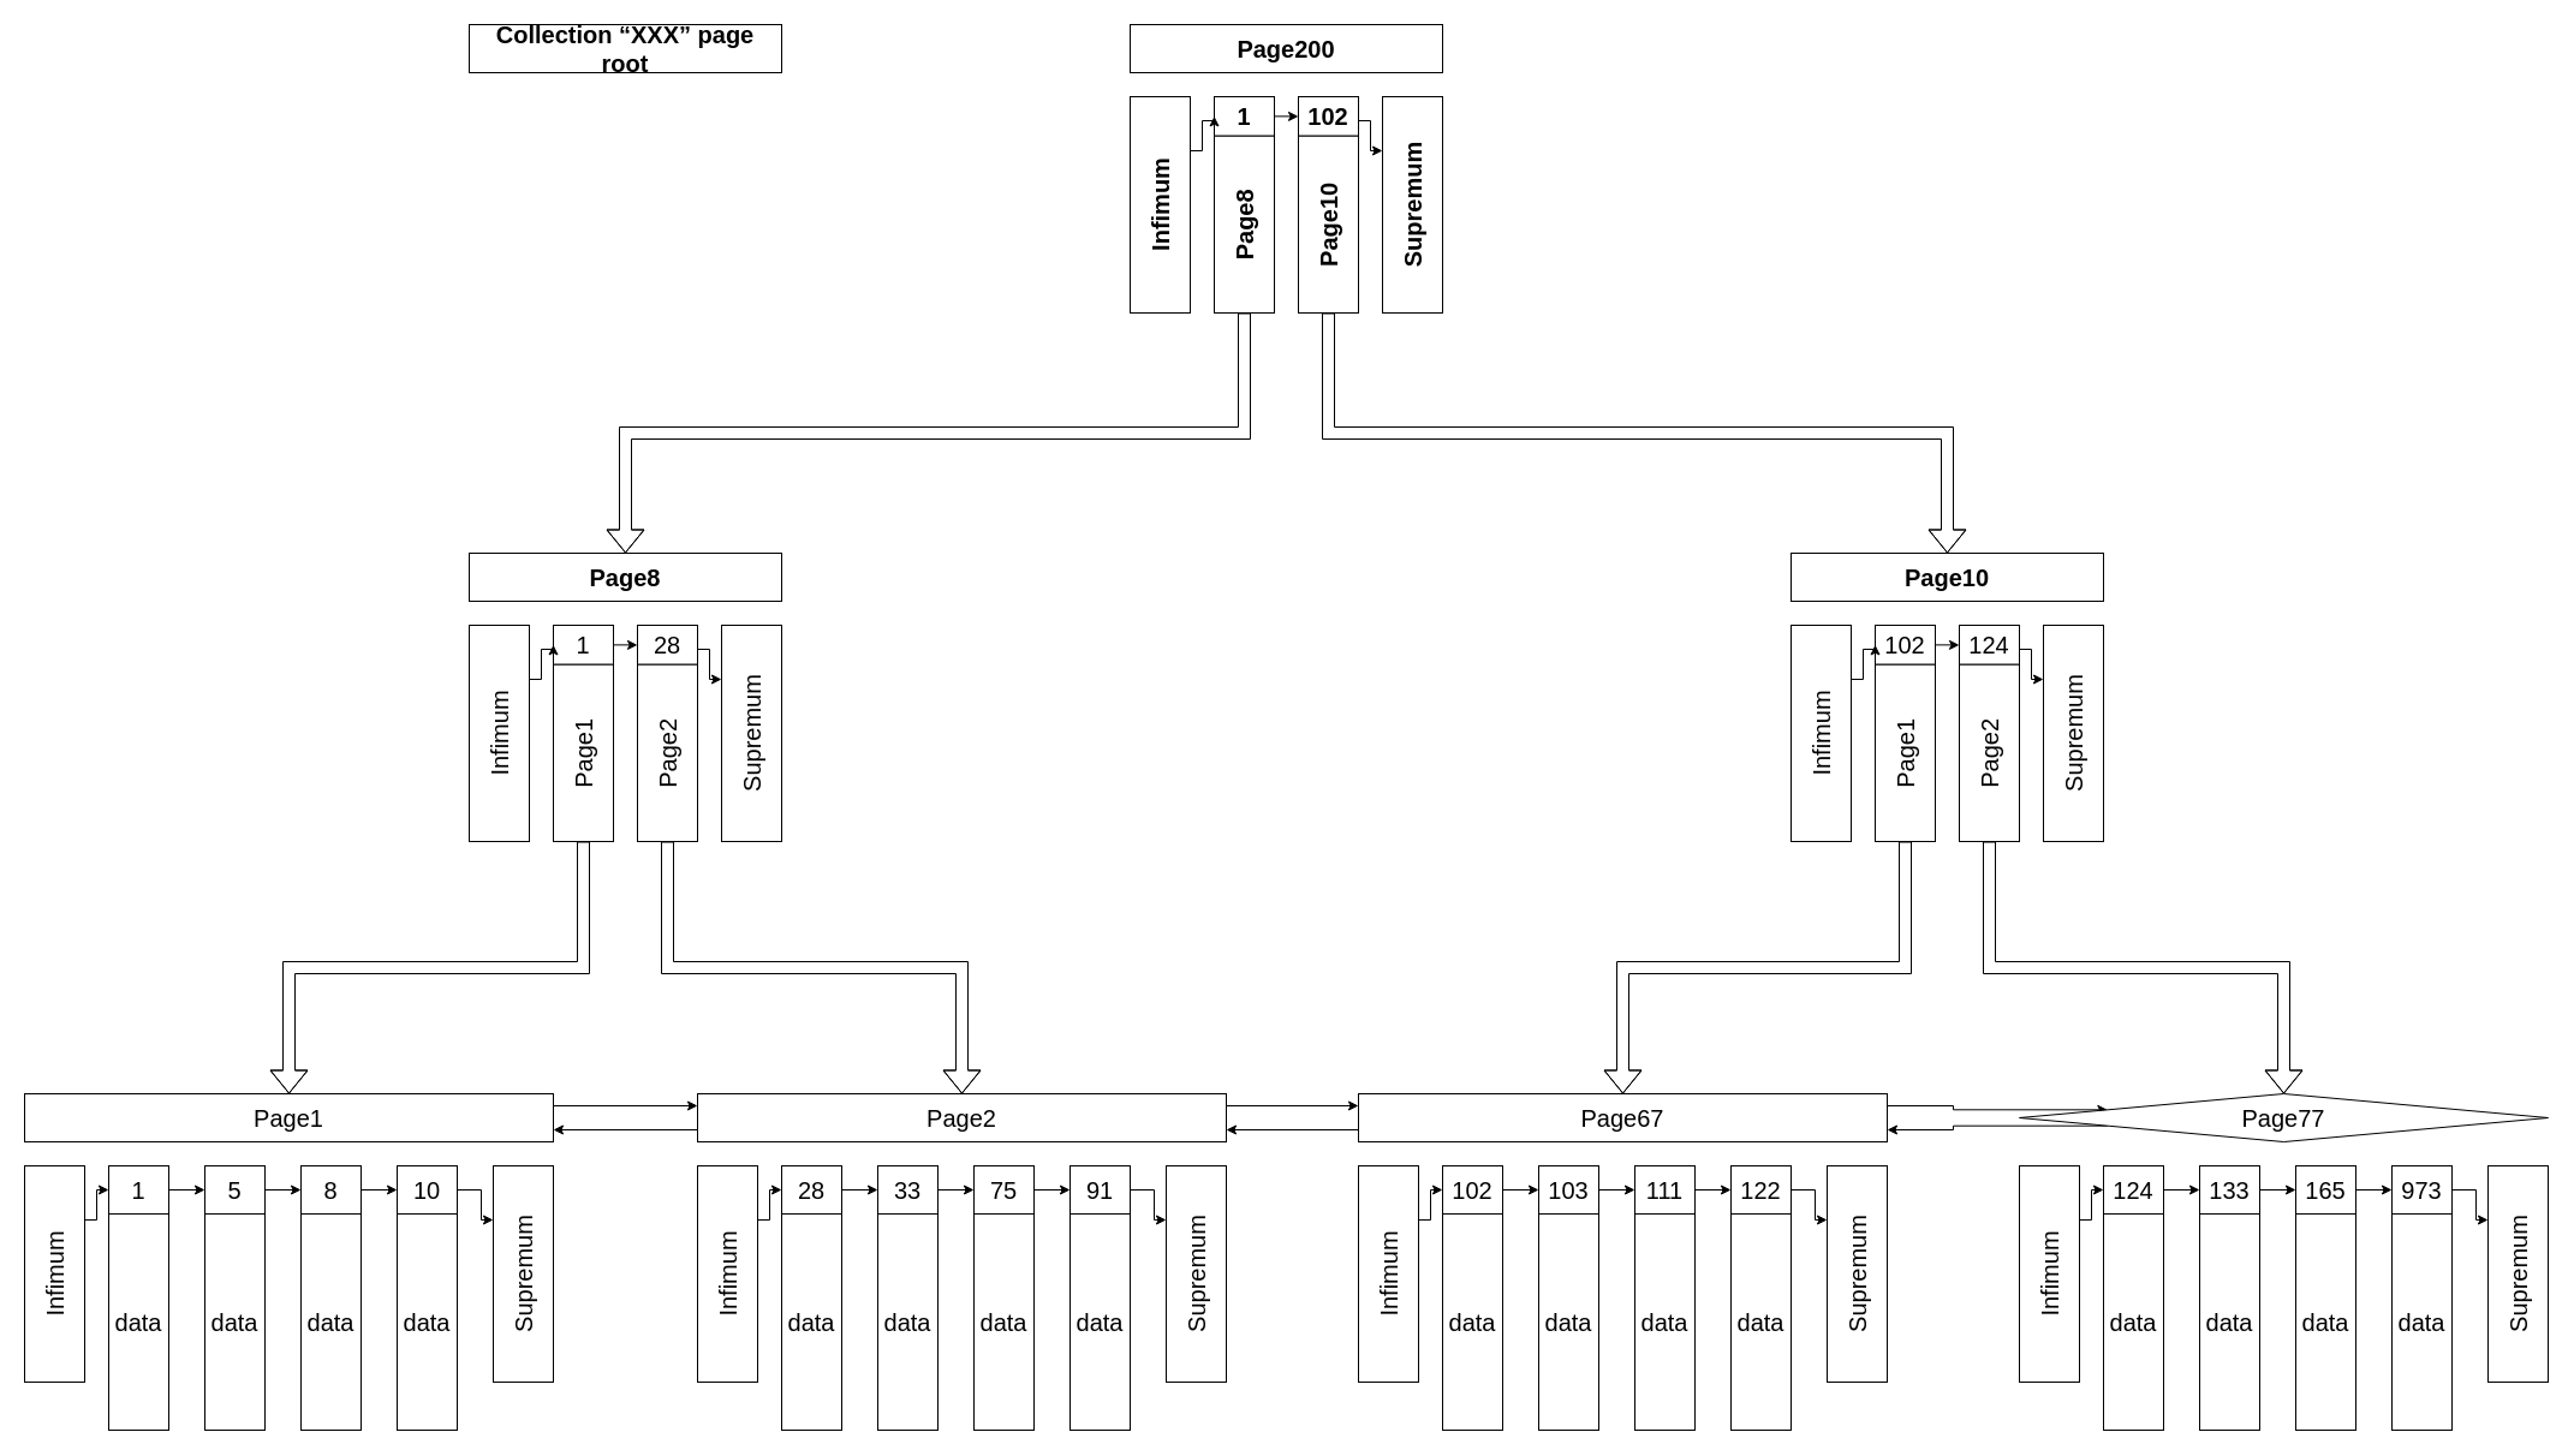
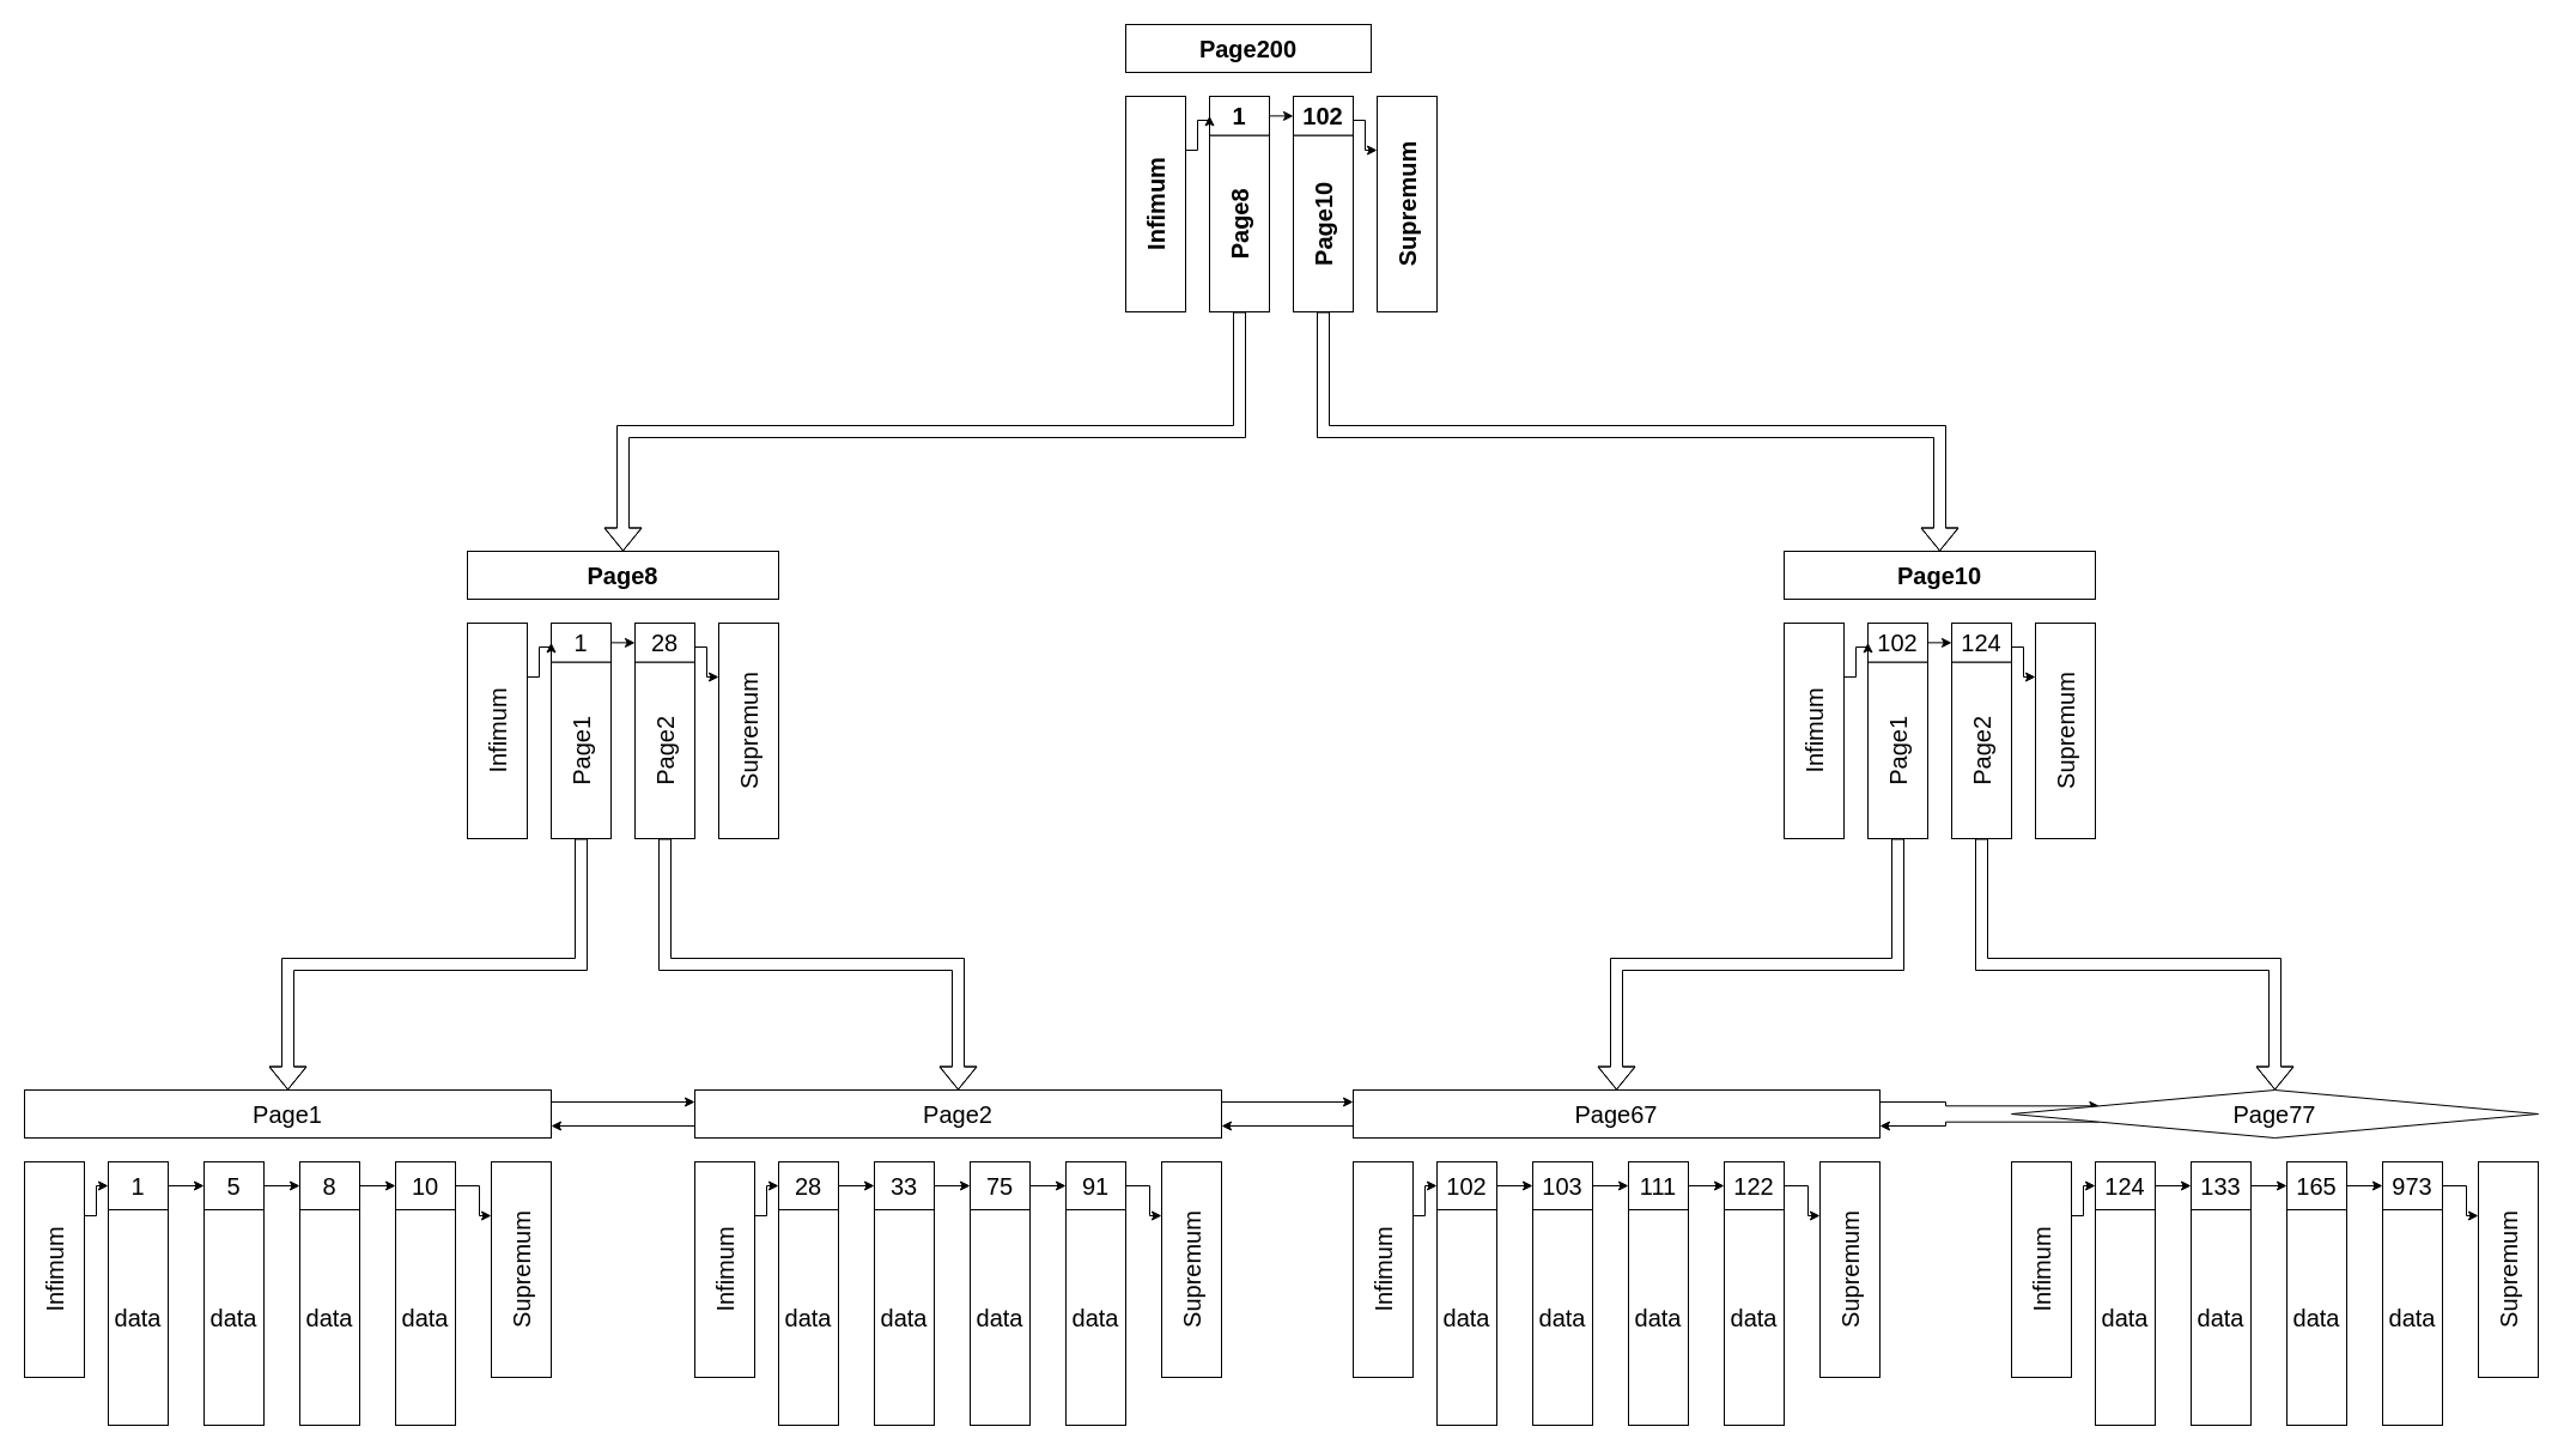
- <mxCell id="130" value="&lt;b&gt;Collection “XXX” page root&lt;/b&gt;" style="rounded=0;whiteSpace=wrap;html=1;fontSize=20;" vertex="1" parent="1"><mxGeometry x="390" y="20" width="260" height="40" as="geometry" /></mxCell>
- <mxCell id="116" value="&lt;b&gt;Page200&lt;/b&gt;" style="rounded=0;whiteSpace=wrap;html=1;fontSize=20;" vertex="1" parent="1"><mxGeometry x="940" y="20" width="260" height="40" as="geometry" /></mxCell>
+ <mxCell id="116" value="&lt;b&gt;Page200&lt;/b&gt;" style="rounded=0;whiteSpace=wrap;html=1;fontSize=20;" vertex="1" parent="1"><mxGeometry x="940" y="20" width="205" height="40" as="geometry" /></mxCell>
